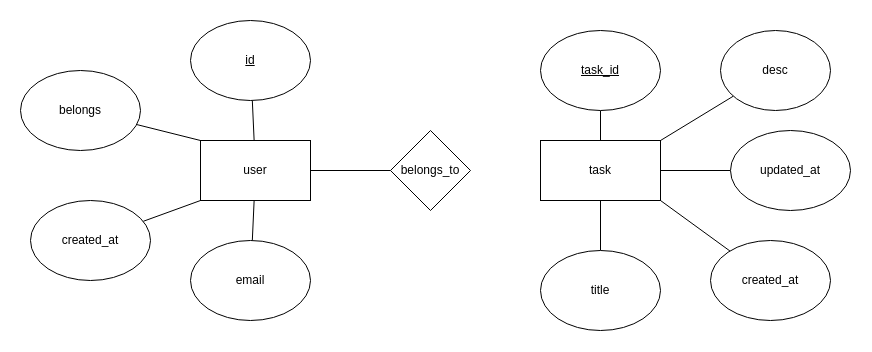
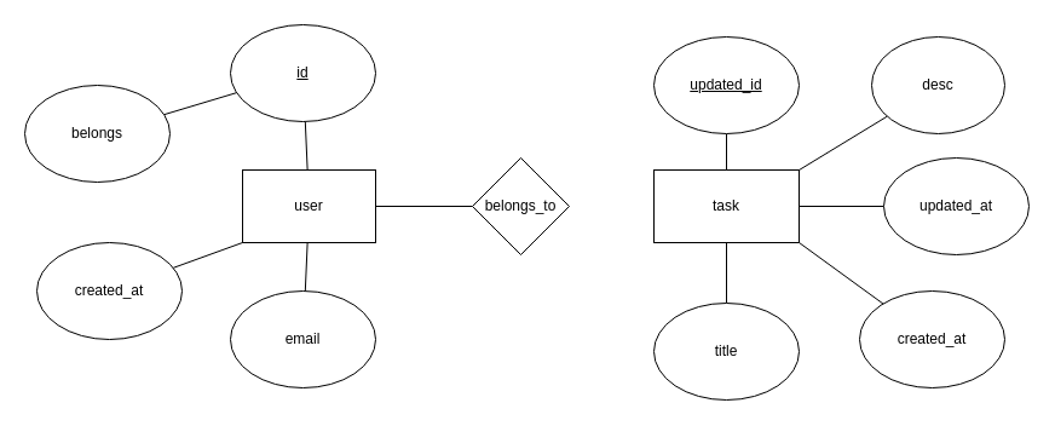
- <mxCell id="9" value="task_id" style="ellipse;whiteSpace=wrap;html=1;fontStyle=4" vertex="1" parent="1"><mxGeometry x="540" y="30" width="120" height="80" as="geometry" /></mxCell>
+ <mxCell id="9" value="updated_id" style="ellipse;whiteSpace=wrap;html=1;fontStyle=4" vertex="1" parent="1"><mxGeometry x="540" y="30" width="120" height="80" as="geometry" /></mxCell>
- <mxCell id="11" value="" style="edgeStyle=none;html=1;entryX=0;entryY=0;entryDx=0;entryDy=0;endArrow=none;endFill=0;" edge="1" parent="1" source="12" target="5"><mxGeometry relative="1" as="geometry"><mxPoint x="180" y="140" as="targetPoint" /></mxGeometry></mxCell>
+ <mxCell id="11" value="" style="edgeStyle=none;html=1;endArrow=none;endFill=0;" edge="1" parent="1" source="12" target="7"><mxGeometry relative="1" as="geometry"><mxPoint x="180" y="140" as="targetPoint" /></mxGeometry></mxCell>
